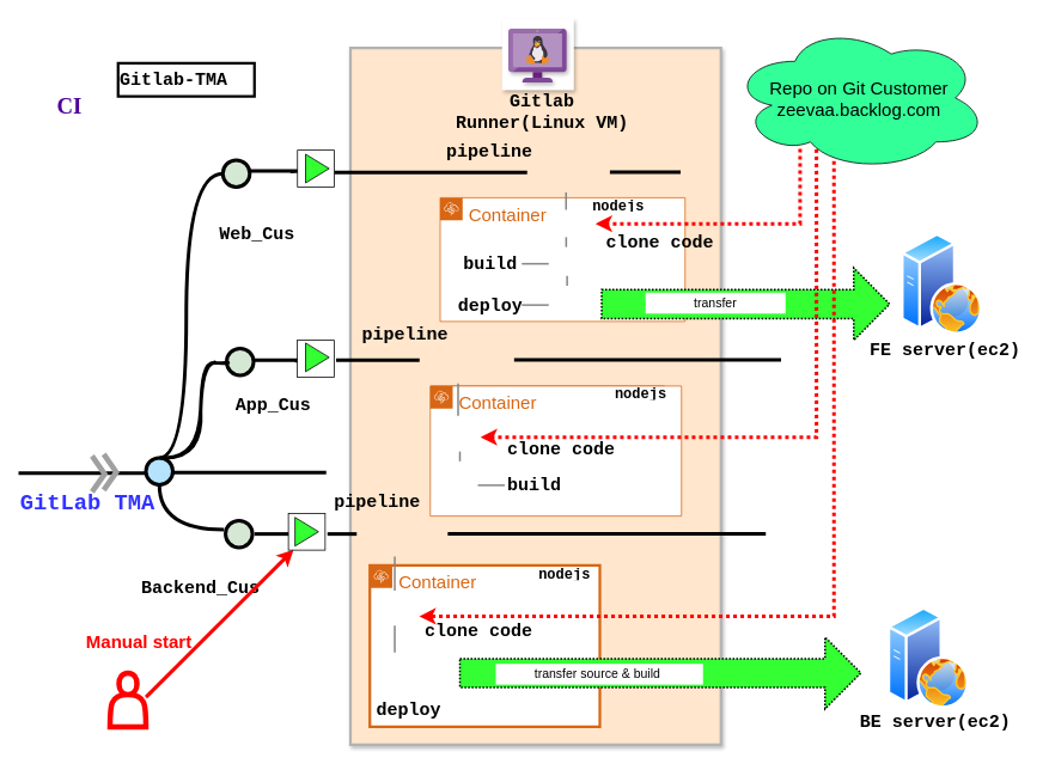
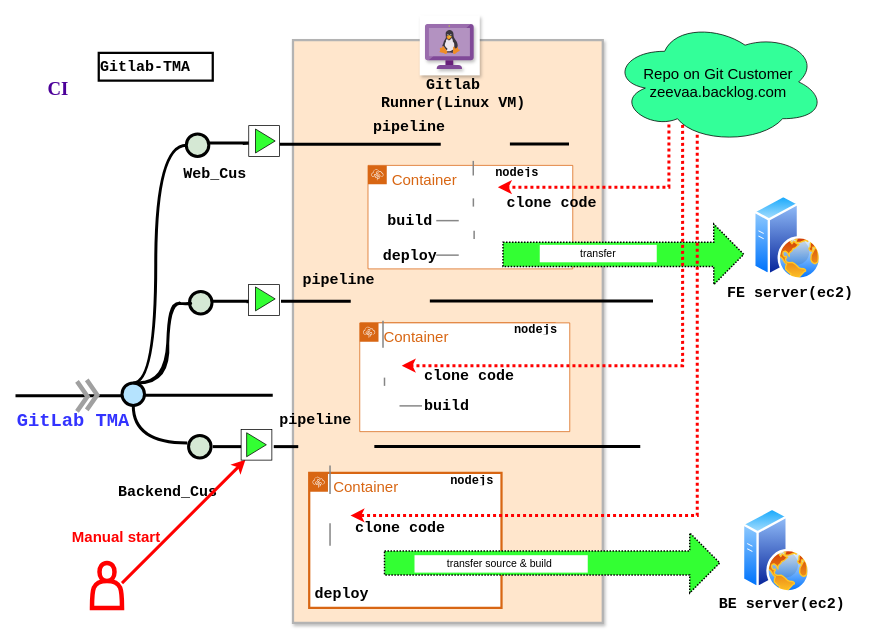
- <mxCell id="20" value="Web_Cus" style="text;html=1;strokeColor=none;fillColor=none;align=left;verticalAlign=middle;whiteSpace=wrap;overflow=hidden;fontSize=20;fontStyle=1;fontFamily=Courier New;rounded=0;" parent="1" vertex="1"><mxGeometry x="242.38" y="244.37" width="97.62" height="33" as="geometry" /></mxCell>
+ <mxCell id="20" value="Web_Cus" style="text;html=1;strokeColor=none;fillColor=none;align=left;verticalAlign=middle;whiteSpace=wrap;overflow=hidden;fontSize=20;fontStyle=1;fontFamily=Courier New;rounded=0;" parent="1" vertex="1"><mxGeometry x="242.38" y="214.37" width="97.62" height="33" as="geometry" /></mxCell>
- <mxCell id="17" value="App_Cus" style="text;html=1;strokeColor=none;fillColor=none;align=left;verticalAlign=middle;whiteSpace=wrap;overflow=hidden;fontSize=20;fontStyle=1;fontFamily=Courier New;rounded=0;" parent="1" vertex="1"><mxGeometry x="260" y="424" width="97.62" height="53" as="geometry" /></mxCell>
